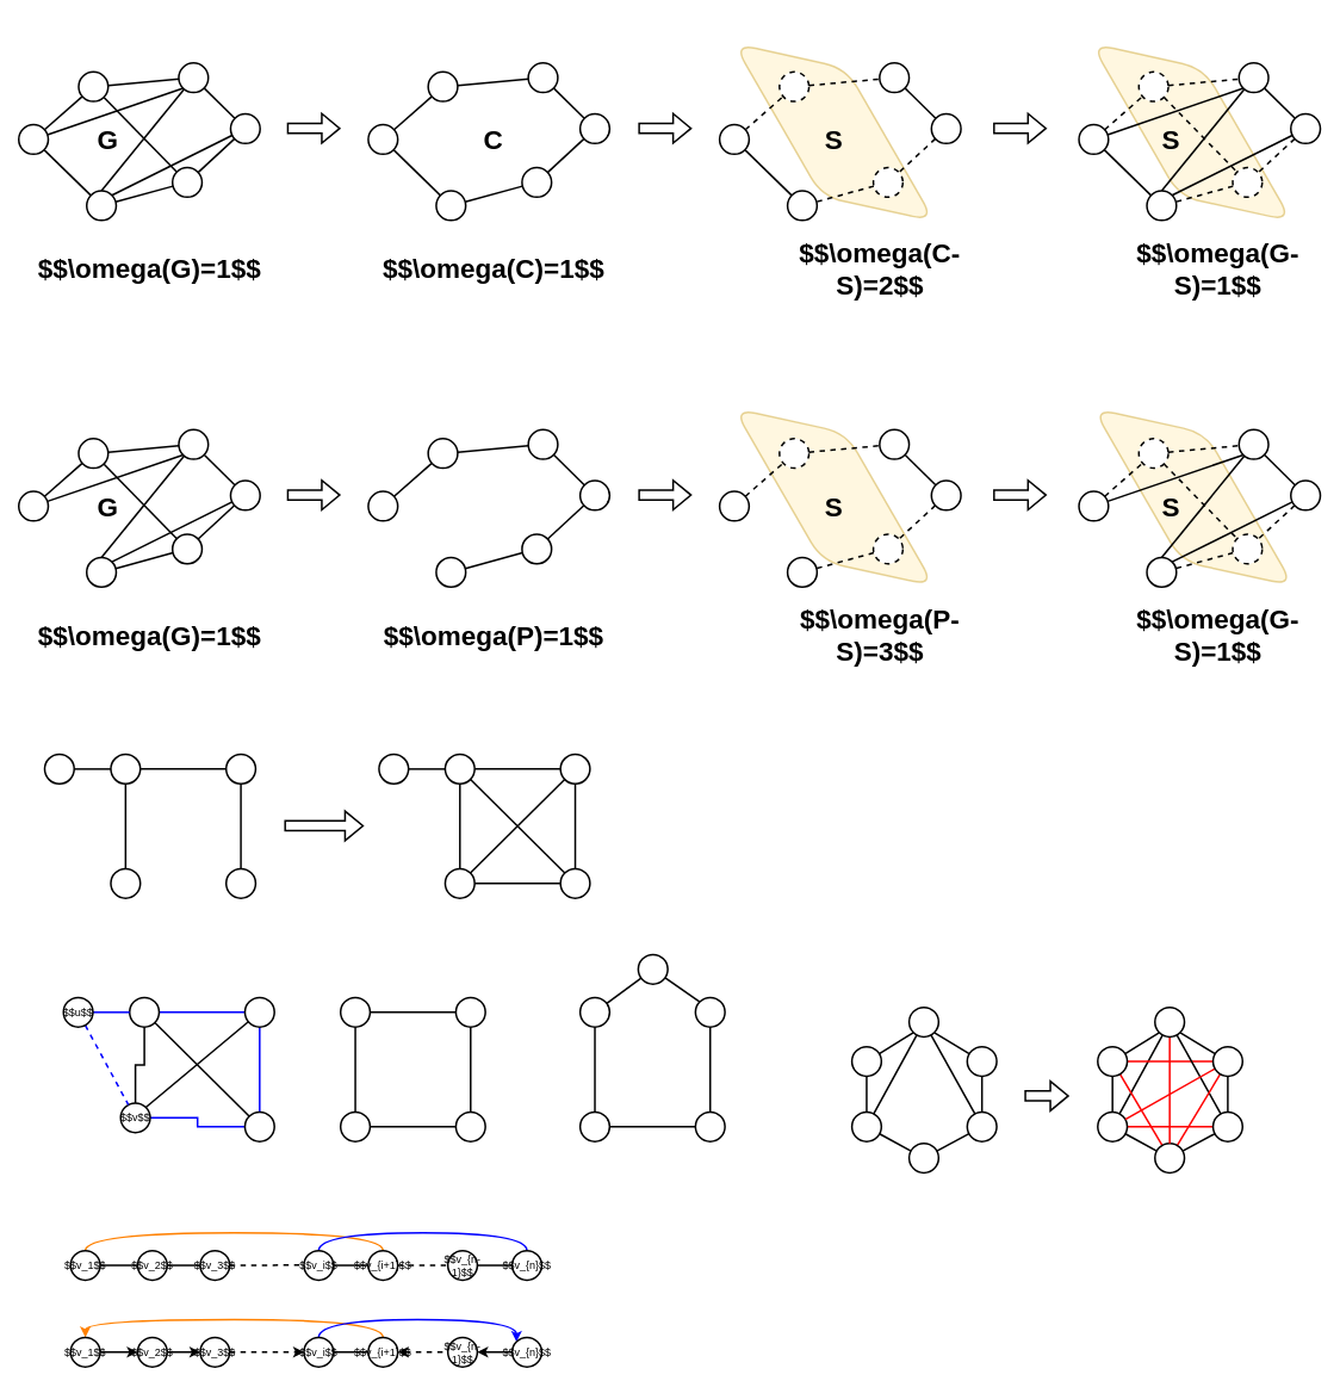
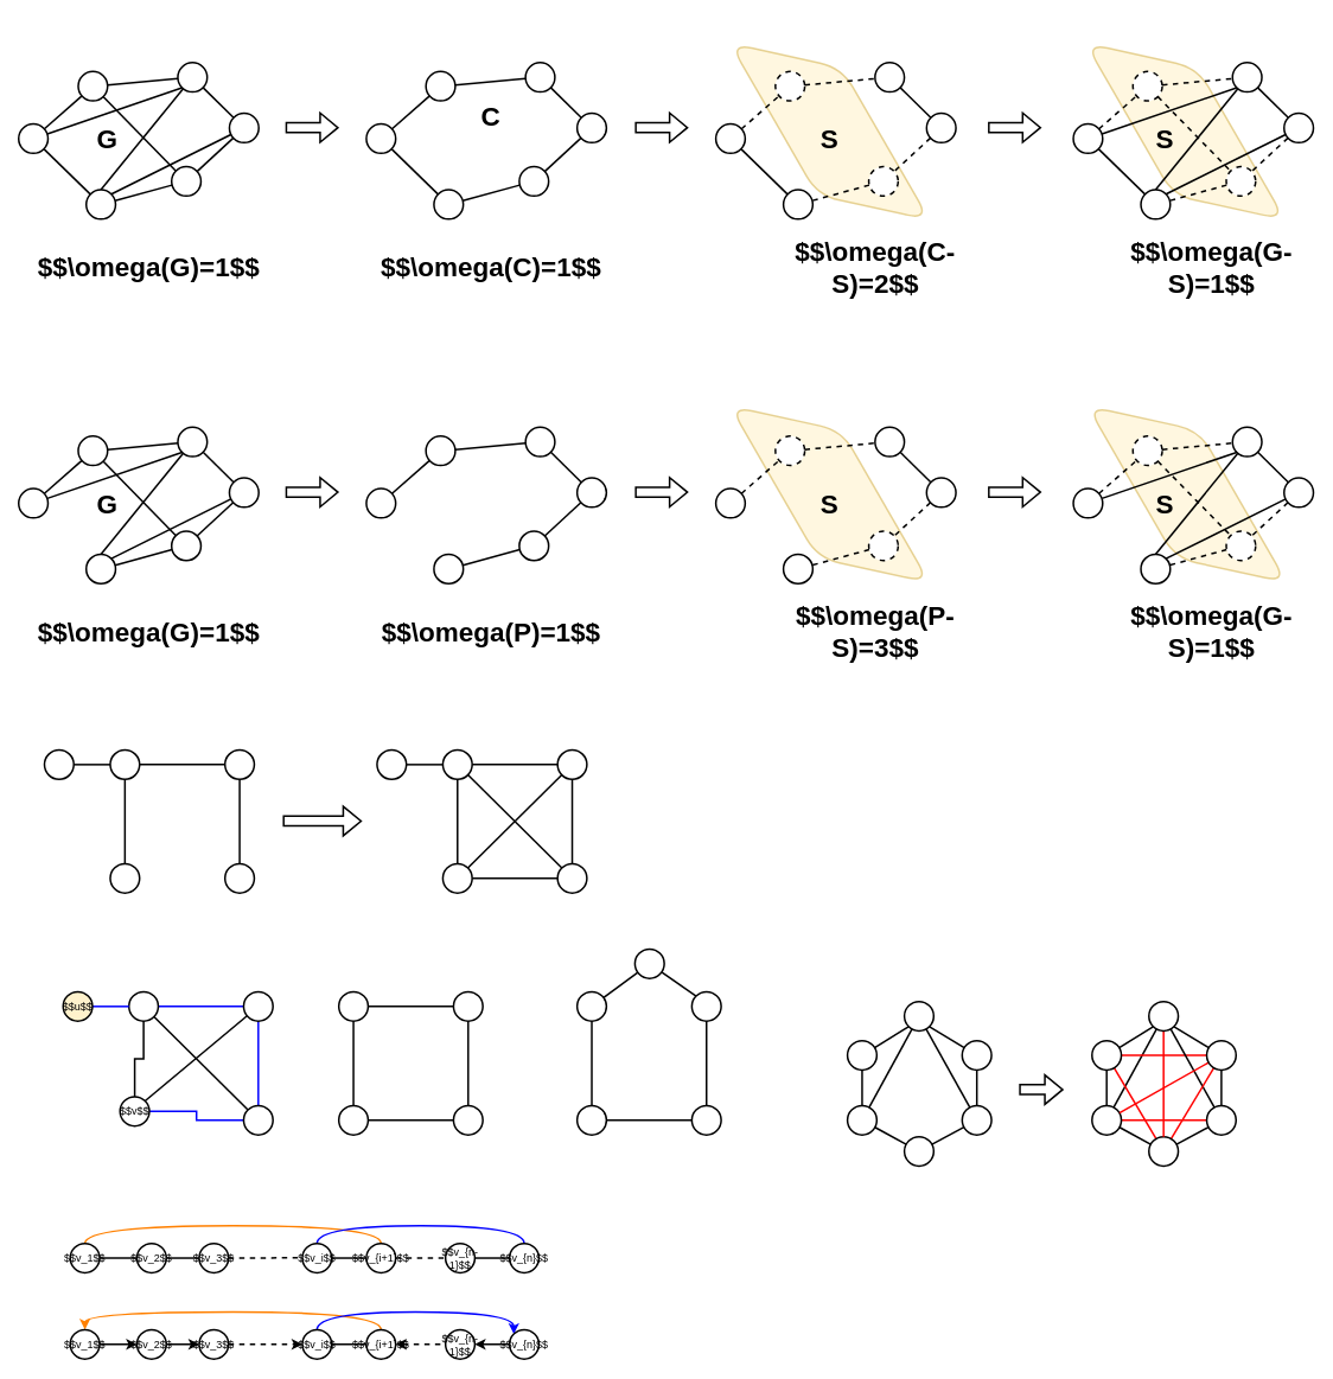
- <mxCell id="49" value="&lt;span style=&quot;font-size: 30px&quot;&gt;&lt;b&gt;C&lt;/b&gt;&lt;/span&gt;" style="text;html=1;strokeColor=none;fillColor=none;align=center;verticalAlign=middle;whiteSpace=wrap;rounded=0;" parent="1" vertex="1"><mxGeometry x="539" y="90.5" width="24" height="30" as="geometry" /></mxCell>
+ <mxCell id="49" value="&lt;span style=&quot;font-size: 30px&quot;&gt;&lt;b&gt;C&lt;/b&gt;&lt;/span&gt;" style="text;html=1;strokeColor=none;fillColor=none;align=center;verticalAlign=middle;whiteSpace=wrap;rounded=0;" parent="1" vertex="1"><mxGeometry x="539" y="65.5" width="24" height="30" as="geometry" /></mxCell>
- <mxCell id="169" value="$$u$$" style="ellipse;whiteSpace=wrap;html=1;aspect=fixed;strokeWidth=2;" vertex="1" parent="1"><mxGeometry x="70" y="1065" width="33" height="33" as="geometry" /></mxCell>
+ <mxCell id="169" value="$$u$$" style="ellipse;whiteSpace=wrap;html=1;aspect=fixed;strokeWidth=2;fillColor=#fff2cc;" vertex="1" parent="1"><mxGeometry x="70" y="1065" width="33" height="33" as="geometry" /></mxCell>
- <mxCell id="168" style="edgeStyle=none;rounded=0;orthogonalLoop=1;jettySize=auto;html=1;endArrow=none;endFill=0;strokeWidth=2;dashed=1;strokeColor=#0000FF;" edge="1" parent="1" source="169" target="166"><mxGeometry relative="1" as="geometry" /></mxCell>
